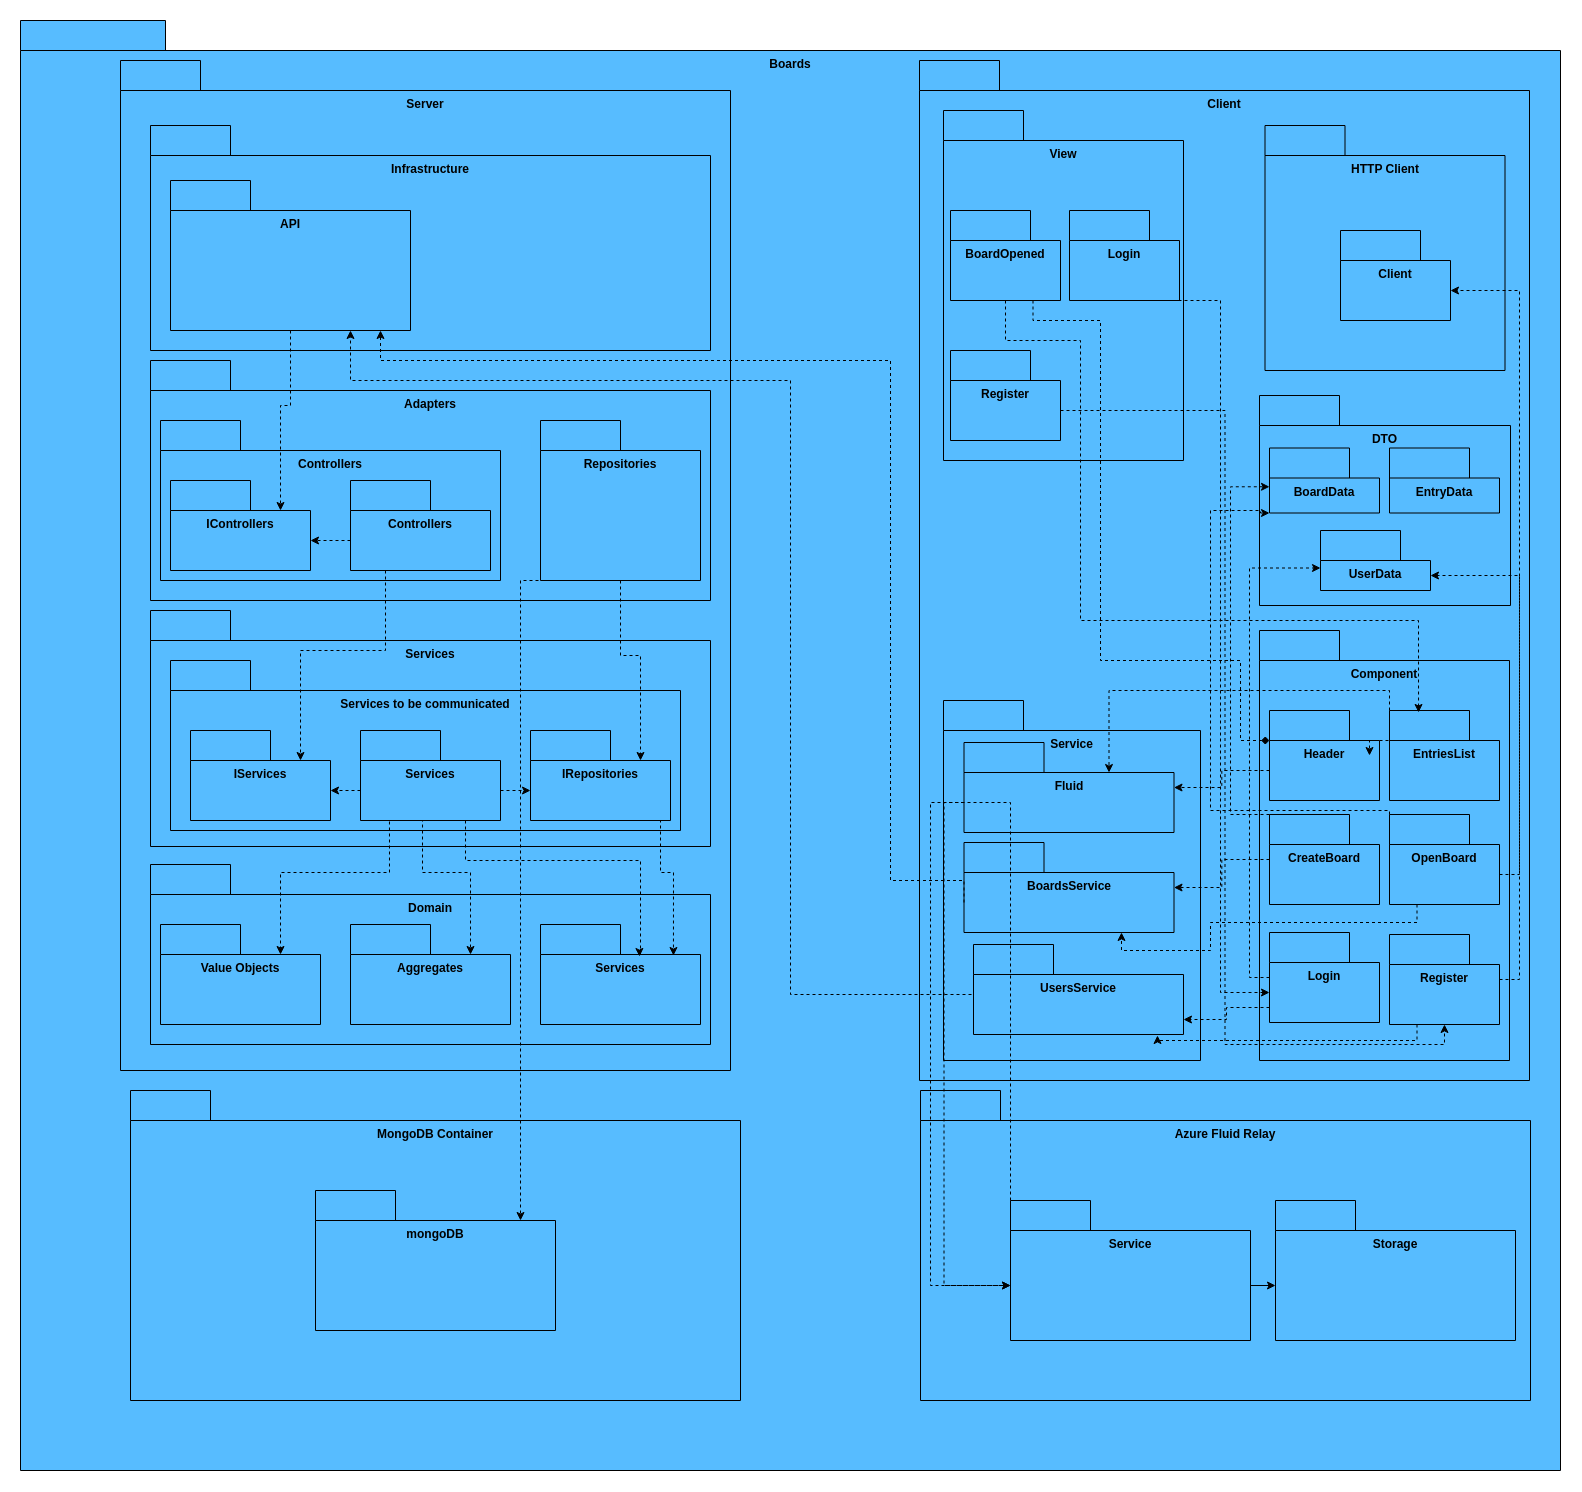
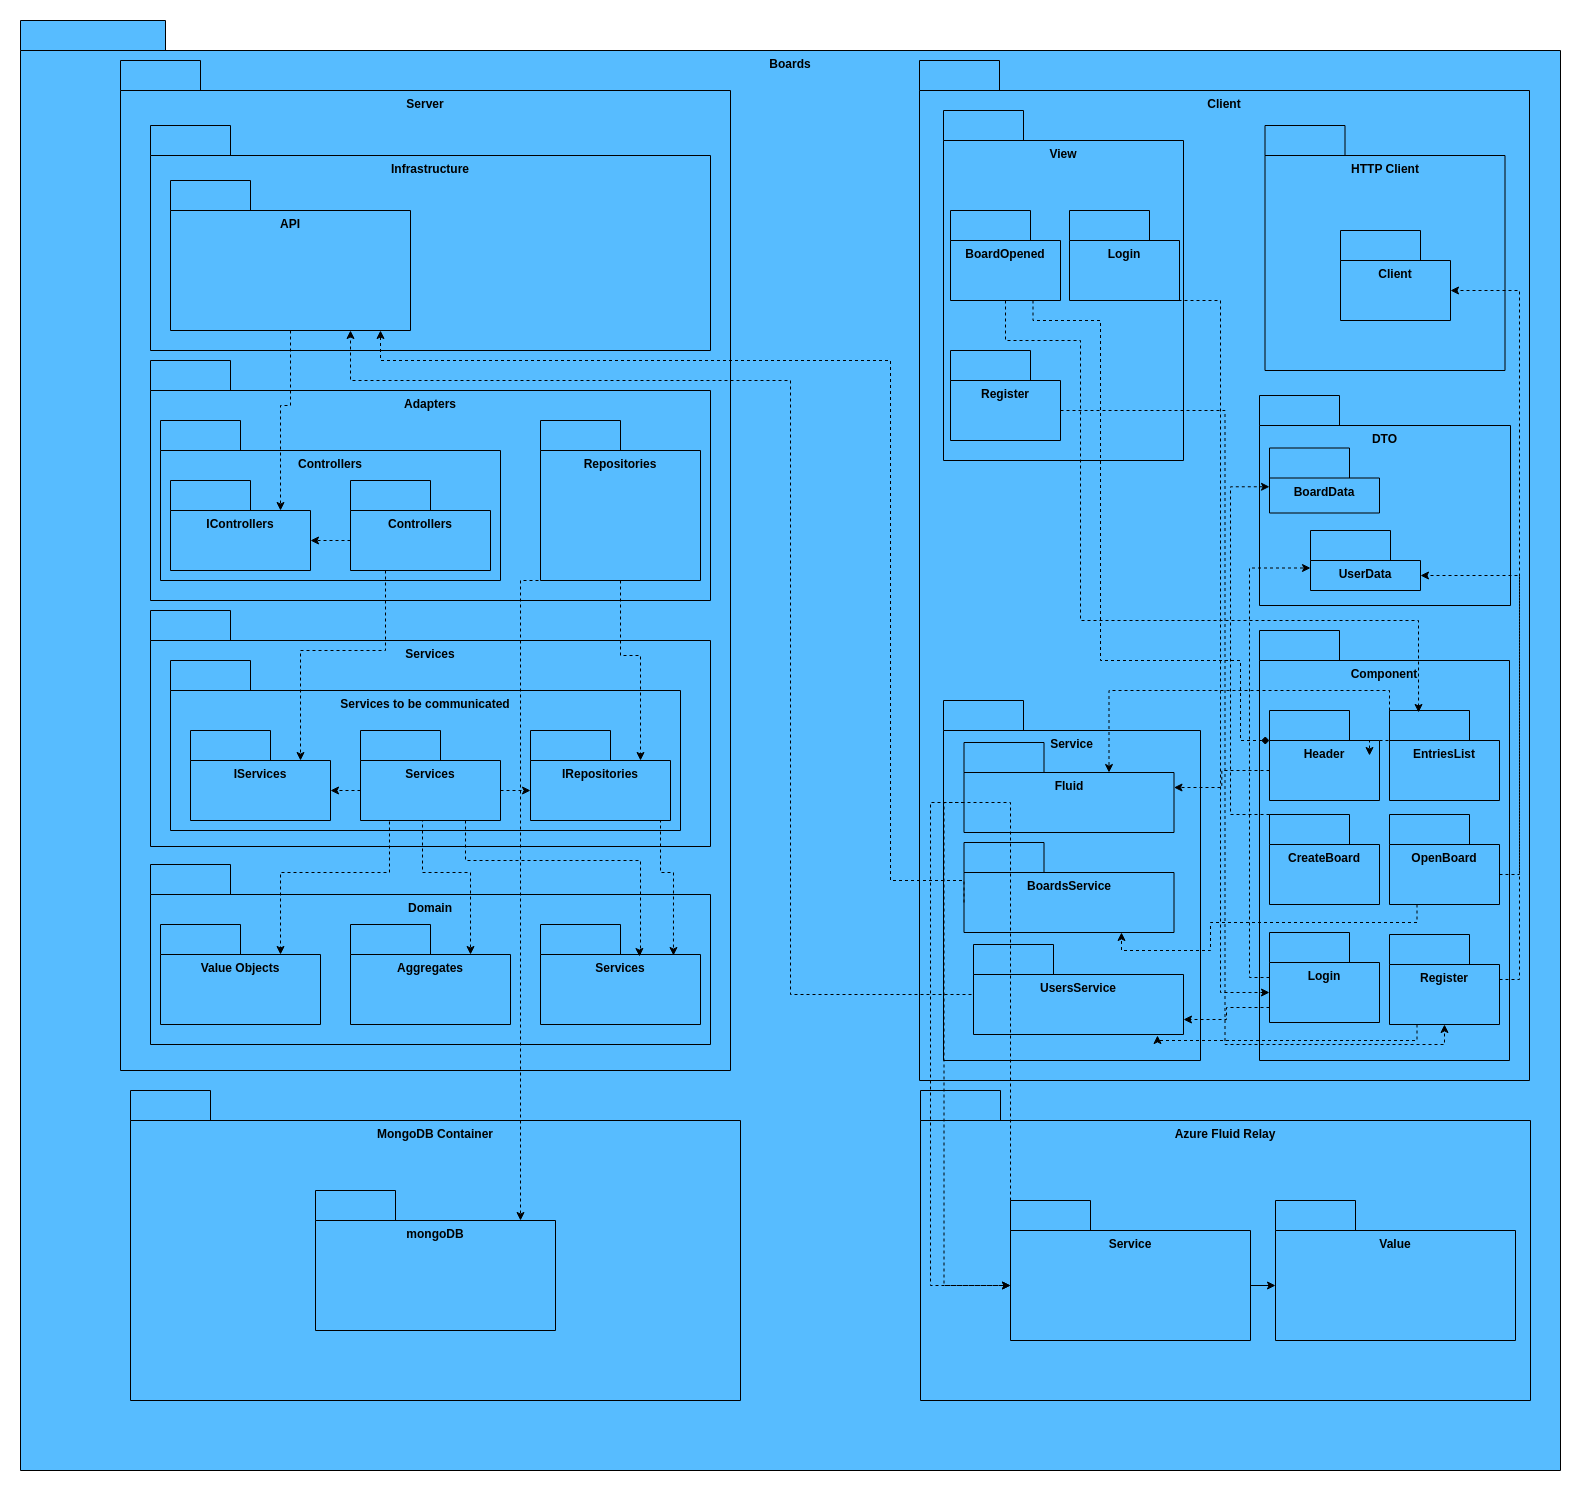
- <mxCell id="55" value="EntryData" style="shape=folder;fontStyle=1;tabWidth=80;tabHeight=30;tabPosition=left;html=1;boundedLbl=1;whiteSpace=wrap;fillColor=#57BCFF;verticalAlign=top;" parent="1" vertex="1"><mxGeometry x="1389" y="447.5" width="110" height="65" as="geometry" /></mxCell>
- <mxCell id="56" value="UserData" style="shape=folder;fontStyle=1;tabWidth=80;tabHeight=30;tabPosition=left;html=1;boundedLbl=1;whiteSpace=wrap;fillColor=#57BCFF;verticalAlign=top;" parent="1" vertex="1"><mxGeometry x="1320" y="530" width="110" height="60" as="geometry" /></mxCell>
+ <mxCell id="56" value="UserData" style="shape=folder;fontStyle=1;tabWidth=80;tabHeight=30;tabPosition=left;html=1;boundedLbl=1;whiteSpace=wrap;fillColor=#57BCFF;verticalAlign=top;" parent="1" vertex="1"><mxGeometry x="1310" y="530" width="110" height="60" as="geometry" /></mxCell>
- <mxCell id="67" style="edgeStyle=orthogonalEdgeStyle;rounded=0;orthogonalLoop=1;jettySize=auto;html=1;exitX=0;exitY=0;exitDx=0;exitDy=30;exitPerimeter=0;entryX=0;entryY=0;entryDx=0;entryDy=65;entryPerimeter=0;dashed=1;" parent="1" source="48" target="45" edge="1"><mxGeometry relative="1" as="geometry"><Array as="points"><mxPoint x="1389" y="810" /><mxPoint x="1210" y="810" /><mxPoint x="1210" y="510" /><mxPoint x="1260" y="510" /><mxPoint x="1260" y="513" /></Array></mxGeometry></mxCell>
- <mxCell id="49" style="edgeStyle=orthogonalEdgeStyle;rounded=0;orthogonalLoop=1;jettySize=auto;html=1;exitX=0;exitY=0;exitDx=0;exitDy=45;exitPerimeter=0;entryX=0;entryY=0;entryDx=210;entryDy=45;entryPerimeter=0;dashed=1;" parent="1" source="43" target="42" edge="1"><mxGeometry relative="1" as="geometry" /></mxCell>
- <mxCell id="14" value="Storage" style="shape=folder;fontStyle=1;tabWidth=80;tabHeight=30;tabPosition=left;html=1;boundedLbl=1;whiteSpace=wrap;fillColor=#57BCFF;verticalAlign=top;" parent="1" vertex="1"><mxGeometry x="1275" y="1200" width="240" height="140" as="geometry" /></mxCell>
+ <mxCell id="14" value="Value" style="shape=folder;fontStyle=1;tabWidth=80;tabHeight=30;tabPosition=left;html=1;boundedLbl=1;whiteSpace=wrap;fillColor=#57BCFF;verticalAlign=top;" parent="1" vertex="1"><mxGeometry x="1275" y="1200" width="240" height="140" as="geometry" /></mxCell>
